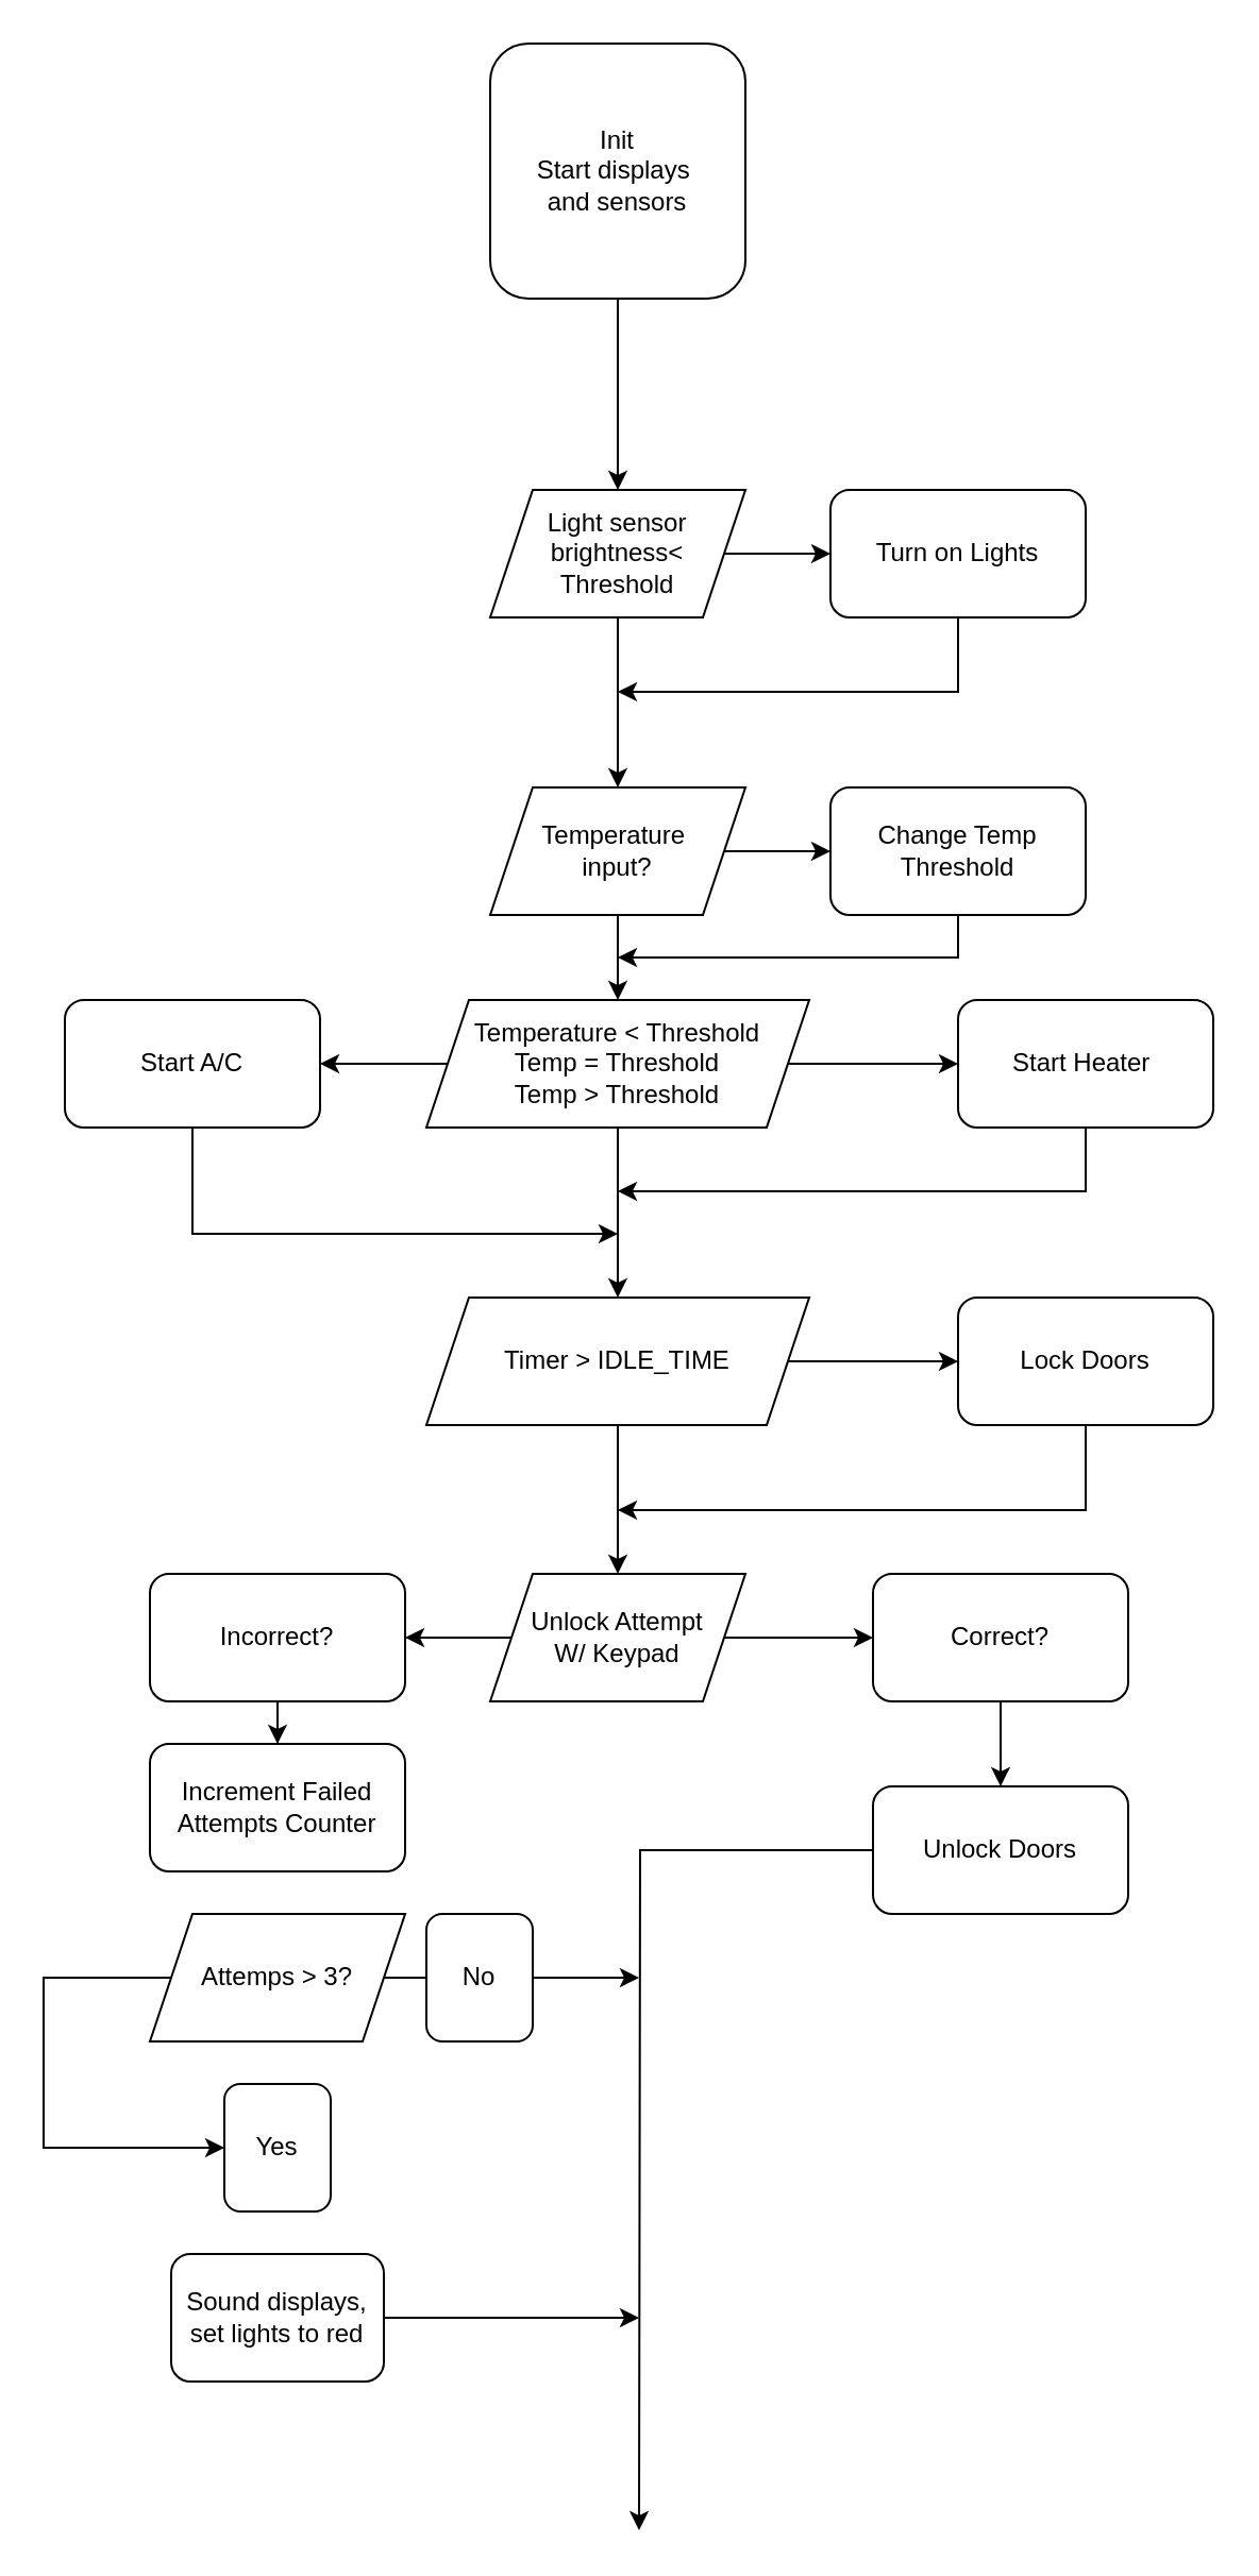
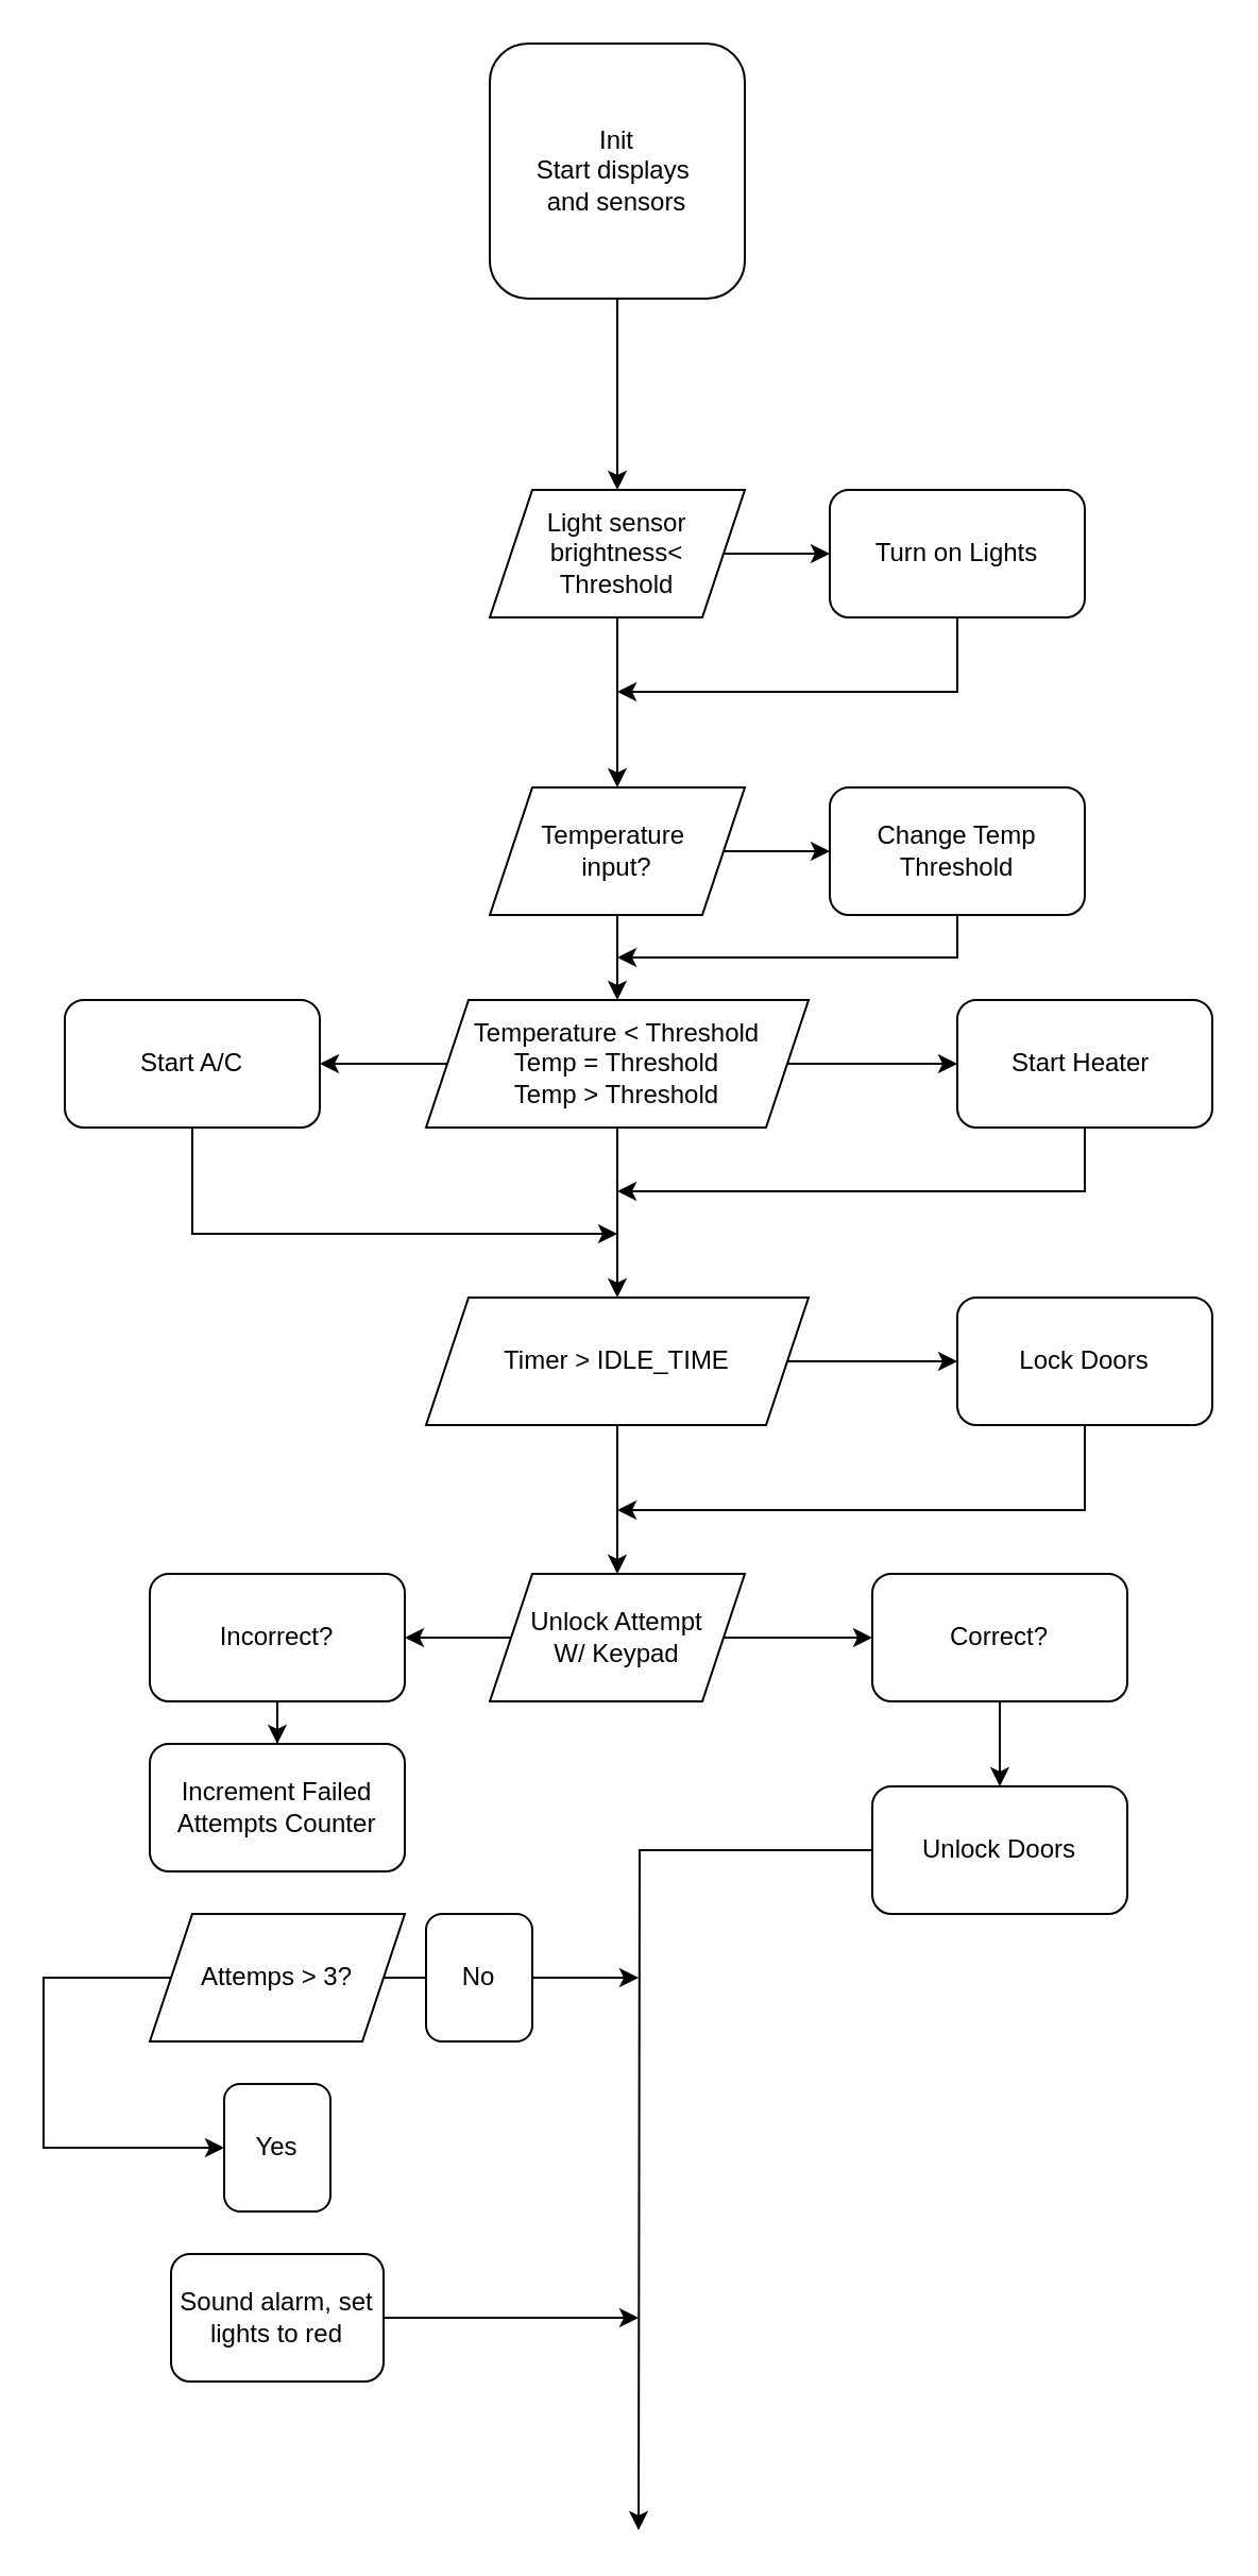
- <mxCell id="44" value="Sound displays, set lights to red" style="rounded=1;whiteSpace=wrap;html=1;" parent="1" vertex="1"><mxGeometry x="80" y="1060" width="100" height="60" as="geometry" /></mxCell>
+ <mxCell id="44" value="Sound alarm, set lights to red" style="rounded=1;whiteSpace=wrap;html=1;" parent="1" vertex="1"><mxGeometry x="80" y="1060" width="100" height="60" as="geometry" /></mxCell>
